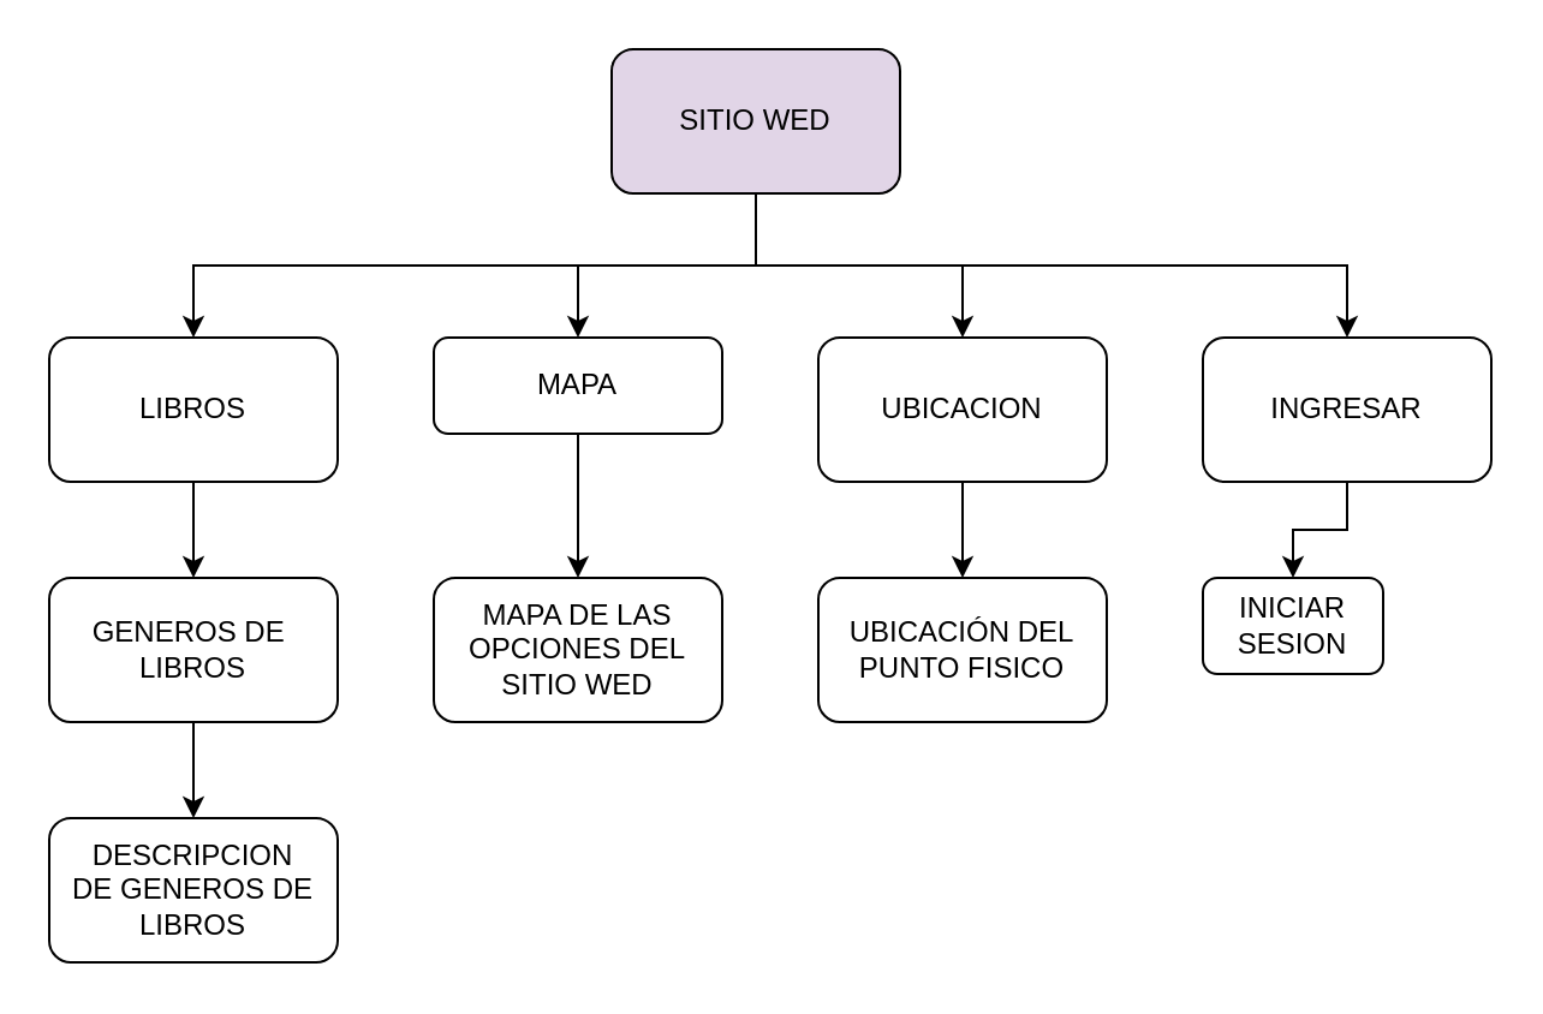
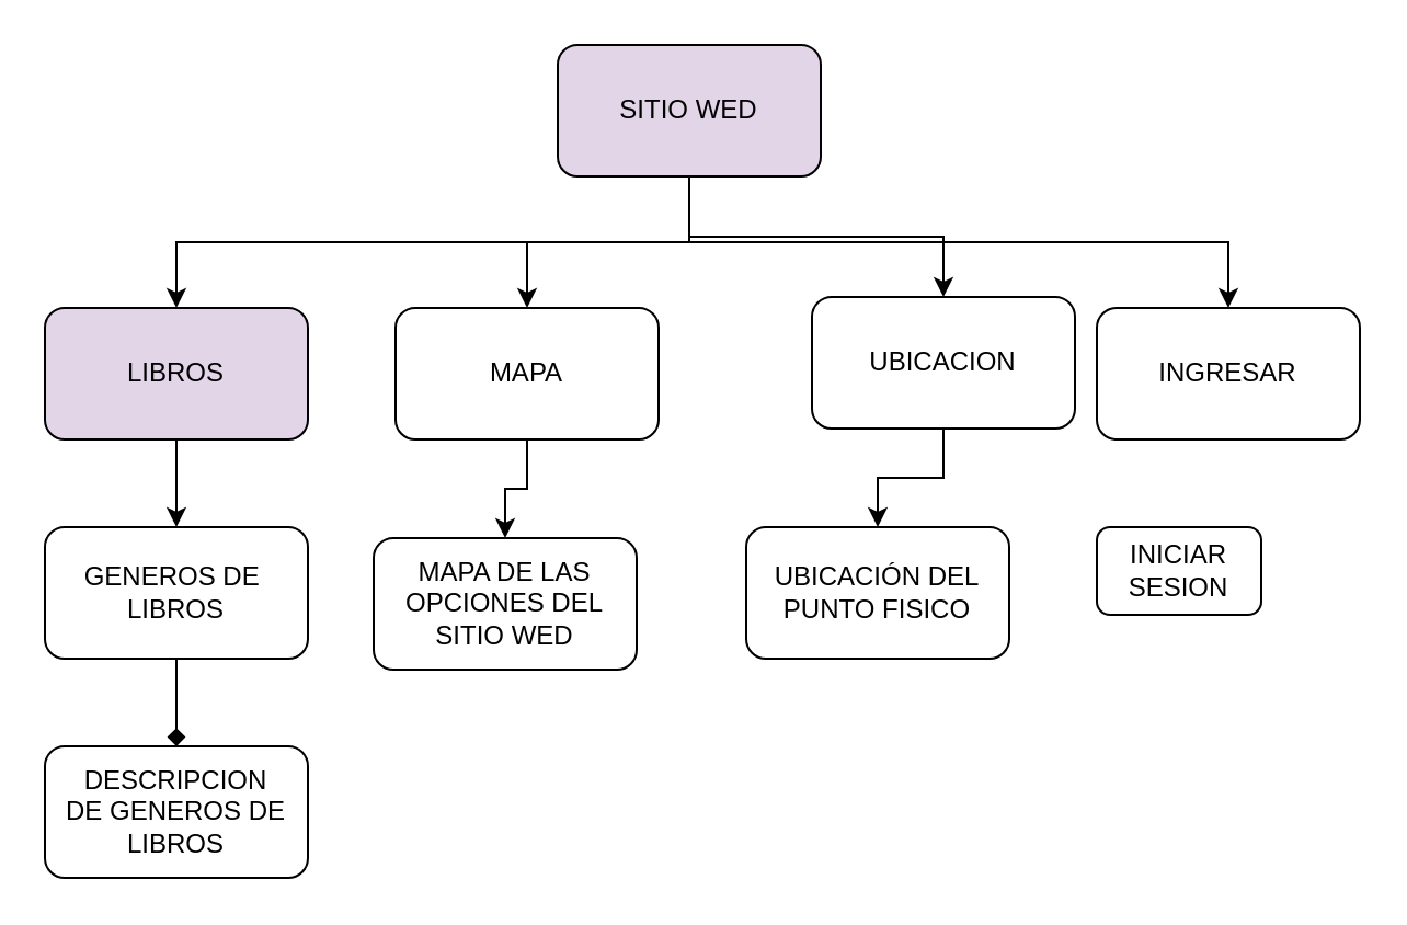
- <mxCell id="10" value="MAPA" style="rounded=1;whiteSpace=wrap;html=1;" vertex="1" parent="1"><mxGeometry x="180" y="140" width="120" height="40" as="geometry" /></mxCell>
+ <mxCell id="10" value="MAPA" style="rounded=1;whiteSpace=wrap;html=1;" vertex="1" parent="1"><mxGeometry x="180" y="140" width="120" height="60" as="geometry" /></mxCell>
- <mxCell id="8" value="LIBROS" style="rounded=1;whiteSpace=wrap;html=1;" vertex="1" parent="1"><mxGeometry x="20" y="140" width="120" height="60" as="geometry" /></mxCell>
+ <mxCell id="8" value="LIBROS" style="rounded=1;whiteSpace=wrap;html=1;fillColor=#e1d5e7;" vertex="1" parent="1"><mxGeometry x="20" y="140" width="120" height="60" as="geometry" /></mxCell>
- <mxCell id="12" value="UBICACION" style="rounded=1;whiteSpace=wrap;html=1;" vertex="1" parent="1"><mxGeometry x="340" y="140" width="120" height="60" as="geometry" /></mxCell>
+ <mxCell id="12" value="UBICACION" style="rounded=1;whiteSpace=wrap;html=1;" vertex="1" parent="1"><mxGeometry x="370" y="135" width="120" height="60" as="geometry" /></mxCell>
- <mxCell id="18" style="edgeStyle=orthogonalEdgeStyle;rounded=0;orthogonalLoop=1;jettySize=auto;html=1;exitX=0.5;exitY=1;exitDx=0;exitDy=0;entryX=0.5;entryY=0;entryDx=0;entryDy=0;" edge="1" parent="1" source="19" target="20"><mxGeometry relative="1" as="geometry" /></mxCell>
- <mxCell id="17" value="MAPA DE LAS&lt;div&gt;OPCIONES DEL&lt;/div&gt;&lt;div&gt;SITIO WED&lt;/div&gt;" style="rounded=1;whiteSpace=wrap;html=1;" vertex="1" parent="1"><mxGeometry x="180" y="240" width="120" height="60" as="geometry" /></mxCell>
+ <mxCell id="17" value="MAPA DE LAS&lt;div&gt;OPCIONES DEL&lt;/div&gt;&lt;div&gt;SITIO WED&lt;/div&gt;" style="rounded=1;whiteSpace=wrap;html=1;" vertex="1" parent="1"><mxGeometry x="170" y="245" width="120" height="60" as="geometry" /></mxCell>
- <mxCell id="13" style="edgeStyle=orthogonalEdgeStyle;rounded=0;orthogonalLoop=1;jettySize=auto;html=1;exitX=0.5;exitY=1;exitDx=0;exitDy=0;" edge="1" parent="1" source="14" target="15"><mxGeometry relative="1" as="geometry" /></mxCell>
+ <mxCell id="13" style="edgeStyle=orthogonalEdgeStyle;rounded=0;orthogonalLoop=1;jettySize=auto;html=1;exitX=0.5;exitY=1;exitDx=0;exitDy=0;endArrow=diamond;" edge="1" parent="1" source="14" target="15"><mxGeometry relative="1" as="geometry" /></mxCell>
